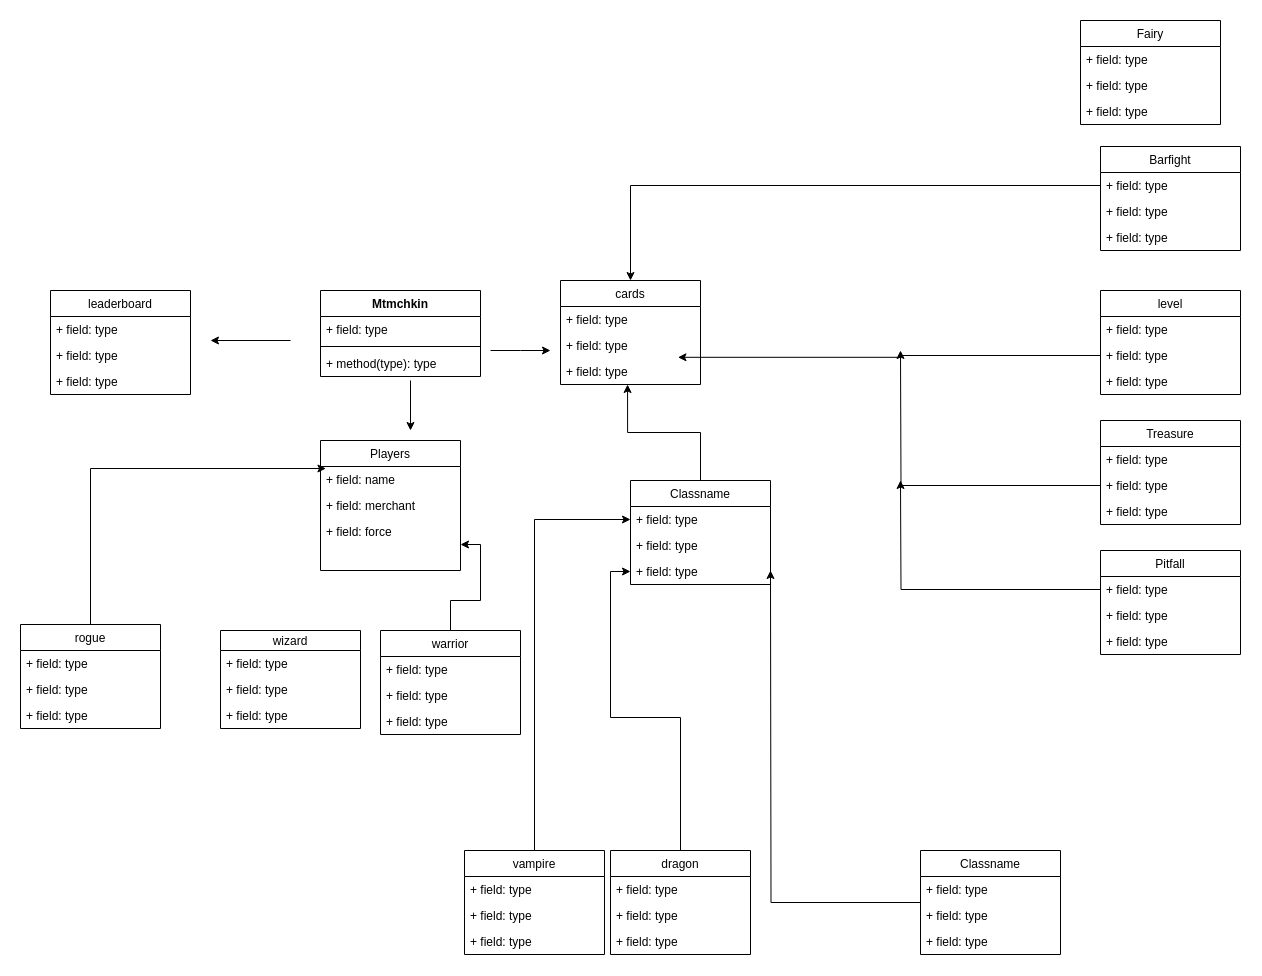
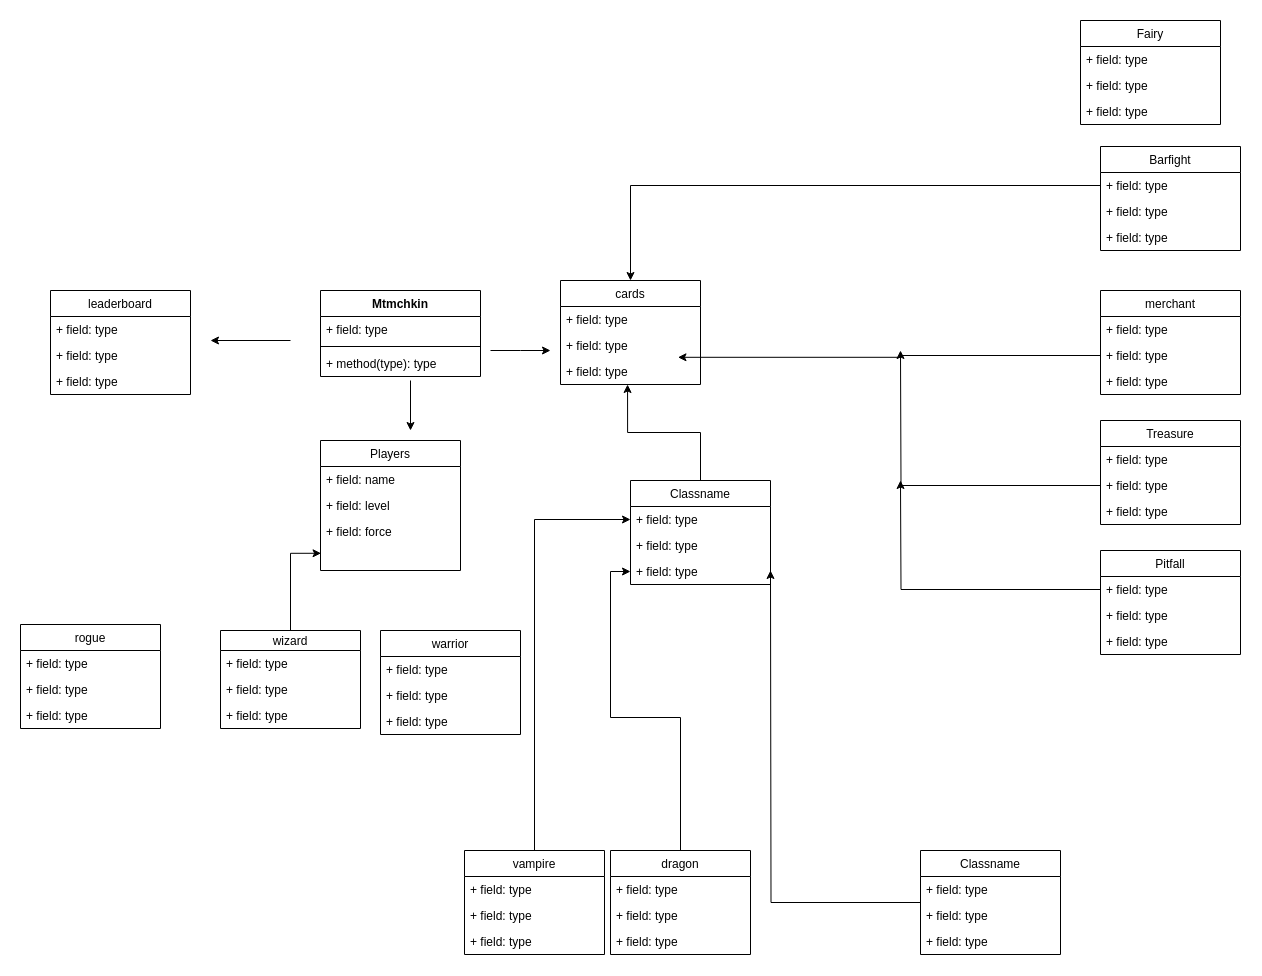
- <mxCell id="14" value="level" style="swimlane;fontStyle=0;childLayout=stackLayout;horizontal=1;startSize=26;fillColor=none;horizontalStack=0;resizeParent=1;resizeParentMax=0;resizeLast=0;collapsible=1;marginBottom=0;" vertex="1" parent="1"><mxGeometry x="1100" y="290" width="140" height="104" as="geometry" /></mxCell>
+ <mxCell id="14" value="merchant" style="swimlane;fontStyle=0;childLayout=stackLayout;horizontal=1;startSize=26;fillColor=none;horizontalStack=0;resizeParent=1;resizeParentMax=0;resizeLast=0;collapsible=1;marginBottom=0;" vertex="1" parent="1"><mxGeometry x="1100" y="290" width="140" height="104" as="geometry" /></mxCell>
- <mxCell id="26" style="edgeStyle=orthogonalEdgeStyle;rounded=0;orthogonalLoop=1;jettySize=auto;html=1;entryX=0.039;entryY=0.077;entryDx=0;entryDy=0;entryPerimeter=0;" edge="1" parent="1" source="27" target="7"><mxGeometry relative="1" as="geometry" /></mxCell>
- <mxCell id="8" value="+ field: merchant" style="text;strokeColor=none;fillColor=none;align=left;verticalAlign=top;spacingLeft=4;spacingRight=4;overflow=hidden;rotatable=0;points=[[0,0.5],[1,0.5]];portConstraint=eastwest;" vertex="1" parent="6"><mxGeometry y="52" width="140" height="26" as="geometry" /></mxCell>
+ <mxCell id="8" value="+ field: level" style="text;strokeColor=none;fillColor=none;align=left;verticalAlign=top;spacingLeft=4;spacingRight=4;overflow=hidden;rotatable=0;points=[[0,0.5],[1,0.5]];portConstraint=eastwest;" vertex="1" parent="6"><mxGeometry y="52" width="140" height="26" as="geometry" /></mxCell>
+ <mxCell id="31" style="edgeStyle=orthogonalEdgeStyle;rounded=0;orthogonalLoop=1;jettySize=auto;html=1;entryX=0.004;entryY=0.669;entryDx=0;entryDy=0;entryPerimeter=0;" edge="1" parent="1" source="32" target="9"><mxGeometry relative="1" as="geometry" /></mxCell>
- <mxCell id="36" style="edgeStyle=orthogonalEdgeStyle;rounded=0;orthogonalLoop=1;jettySize=auto;html=1;entryX=1;entryY=0.5;entryDx=0;entryDy=0;" edge="1" parent="1" source="37" target="9"><mxGeometry relative="1" as="geometry" /></mxCell>
